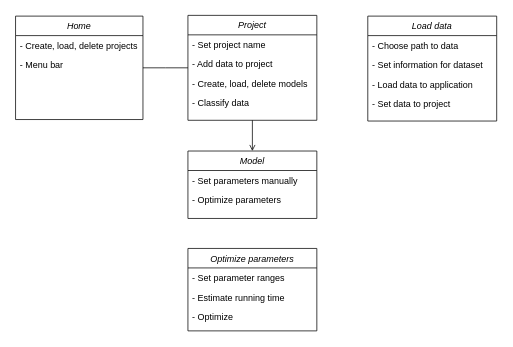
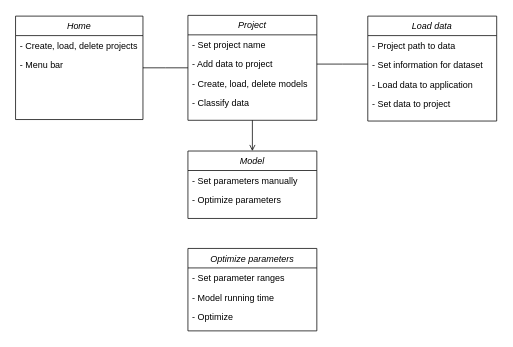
- <mxCell id="12" value="- Choose path to data" style="text;align=left;verticalAlign=top;spacingLeft=4;spacingRight=4;overflow=hidden;rotatable=0;points=[[0,0.5],[1,0.5]];portConstraint=eastwest;" vertex="1" parent="11"><mxGeometry y="26" width="172" height="26" as="geometry" /></mxCell>
+ <mxCell id="12" value="- Project path to data" style="text;align=left;verticalAlign=top;spacingLeft=4;spacingRight=4;overflow=hidden;rotatable=0;points=[[0,0.5],[1,0.5]];portConstraint=eastwest;" vertex="1" parent="11"><mxGeometry y="26" width="172" height="26" as="geometry" /></mxCell>
+ <mxCell id="16" value="" style="endArrow=none;shadow=0;strokeWidth=1;strokeColor=#000000;rounded=0;endFill=0;edgeStyle=elbowEdgeStyle;elbow=vertical;exitX=1;exitY=0.5;exitDx=0;exitDy=0;" edge="1" parent="1" target="11" source="7"><mxGeometry x="0.5" y="41" relative="1" as="geometry"><mxPoint x="430" y="91" as="sourcePoint" /><mxPoint x="710" y="94" as="targetPoint" /><mxPoint x="-40" y="32" as="offset" /></mxGeometry></mxCell>
- <mxCell id="23" value="- Estimate running time" style="text;align=left;verticalAlign=top;spacingLeft=4;spacingRight=4;overflow=hidden;rotatable=0;points=[[0,0.5],[1,0.5]];portConstraint=eastwest;rounded=0;shadow=0;html=0;" vertex="1" parent="21"><mxGeometry y="52" width="172" height="26" as="geometry" /></mxCell>
+ <mxCell id="23" value="- Model running time" style="text;align=left;verticalAlign=top;spacingLeft=4;spacingRight=4;overflow=hidden;rotatable=0;points=[[0,0.5],[1,0.5]];portConstraint=eastwest;rounded=0;shadow=0;html=0;" vertex="1" parent="21"><mxGeometry y="52" width="172" height="26" as="geometry" /></mxCell>
